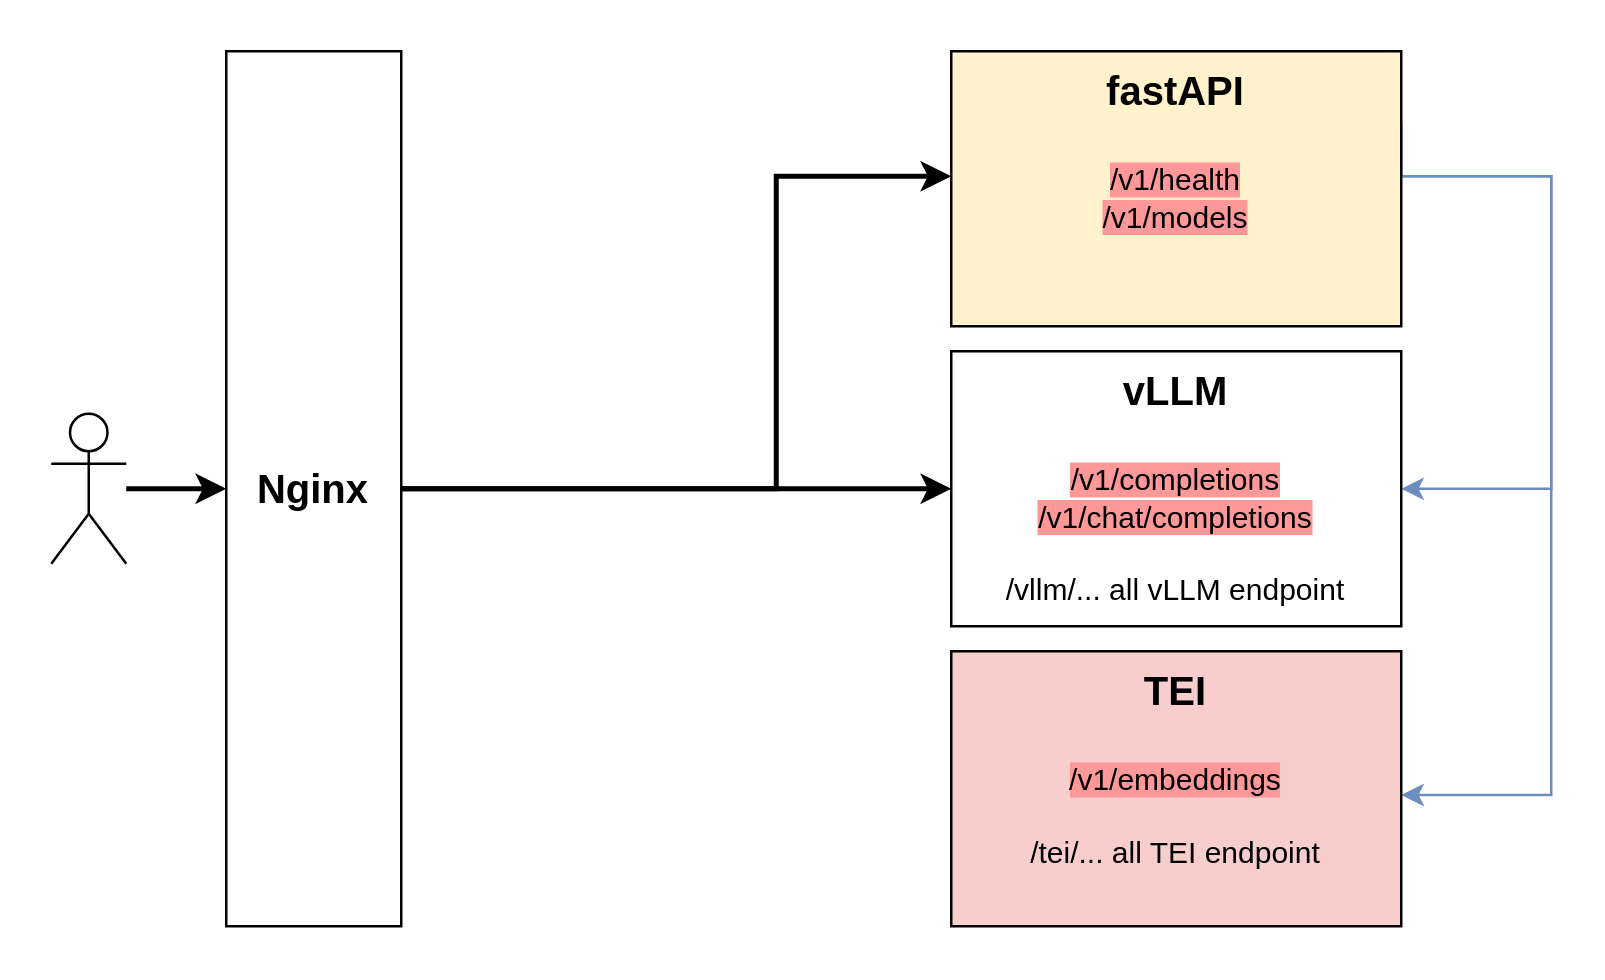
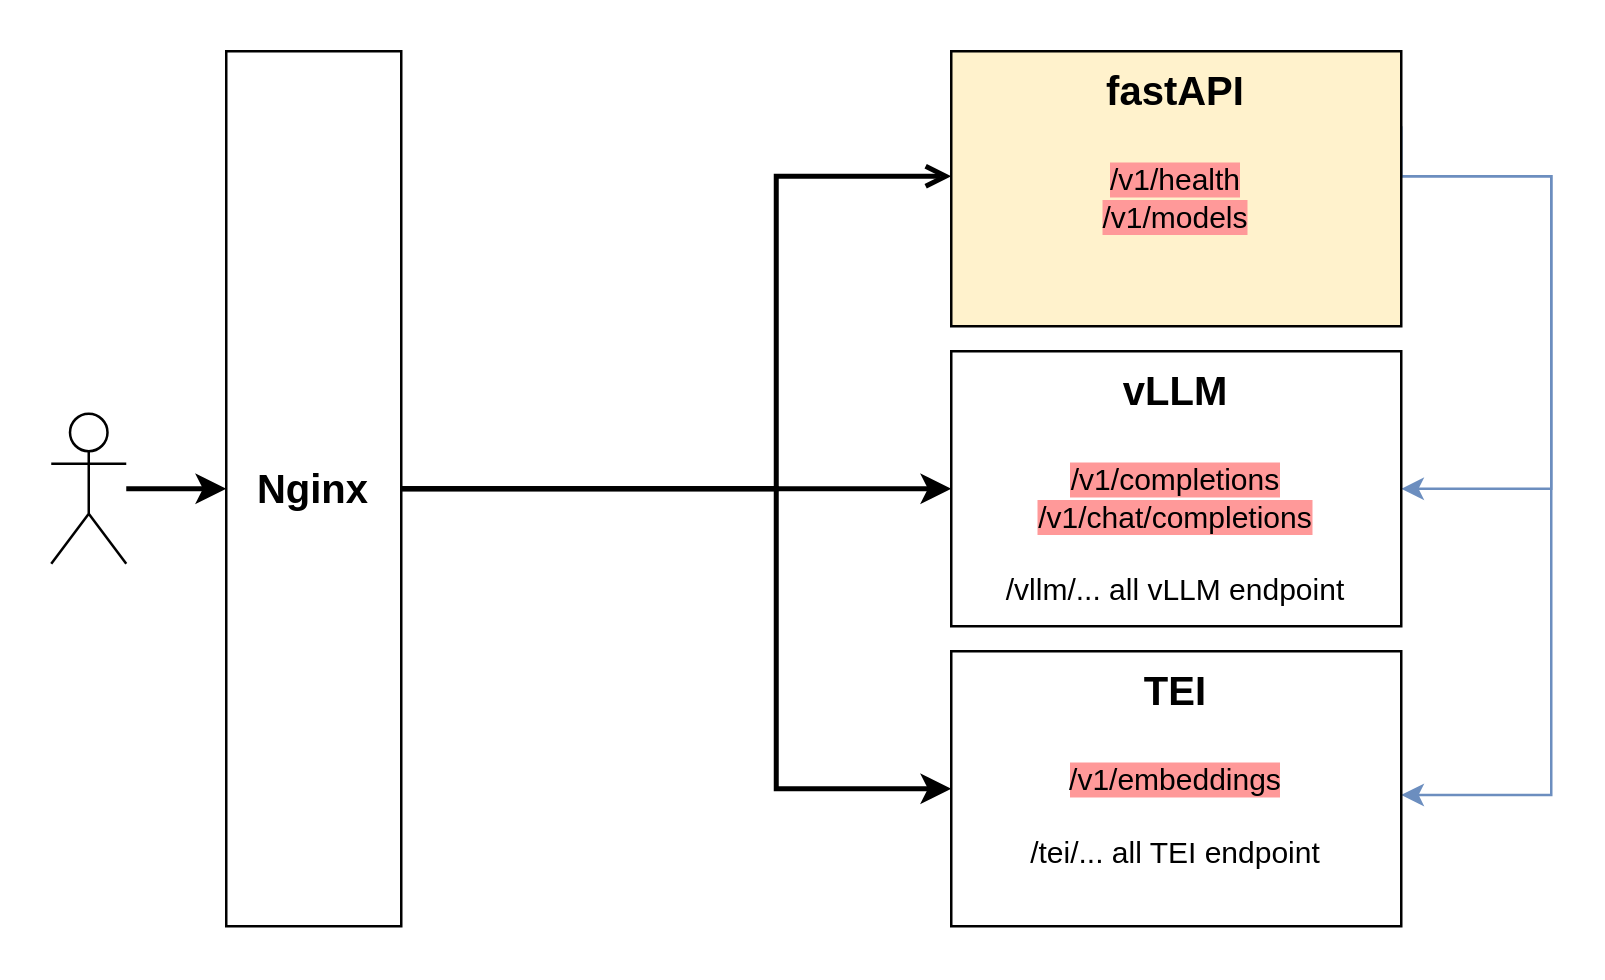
- <mxCell id="2" style="edgeStyle=orthogonalEdgeStyle;rounded=0;orthogonalLoop=1;jettySize=auto;html=1;strokeWidth=2;" edge="1" parent="1" source="5" target="8"><mxGeometry relative="1" as="geometry"><mxPoint x="510" y="120" as="targetPoint" /><Array as="points"><mxPoint x="310" y="195" /><mxPoint x="310" y="70" /></Array></mxGeometry></mxCell>
+ <mxCell id="2" style="edgeStyle=orthogonalEdgeStyle;rounded=0;orthogonalLoop=1;jettySize=auto;html=1;strokeWidth=2;endArrow=open;" edge="1" parent="1" source="5" target="8"><mxGeometry relative="1" as="geometry"><mxPoint x="510" y="120" as="targetPoint" /><Array as="points"><mxPoint x="310" y="195" /><mxPoint x="310" y="70" /></Array></mxGeometry></mxCell>
+ <mxCell id="4" style="edgeStyle=orthogonalEdgeStyle;rounded=0;orthogonalLoop=1;jettySize=auto;html=1;exitX=1;exitY=0.5;exitDx=0;exitDy=0;entryX=0;entryY=0.5;entryDx=0;entryDy=0;strokeWidth=2;" edge="1" parent="1" source="5" target="10"><mxGeometry relative="1" as="geometry"><Array as="points"><mxPoint x="310" y="195" /><mxPoint x="310" y="315" /></Array></mxGeometry></mxCell>
- <mxCell id="10" value="&lt;b&gt;&lt;font style=&quot;font-size: 16px;&quot;&gt;TEI&lt;/font&gt;&lt;/b&gt;&lt;div&gt;&lt;b&gt;&lt;font style=&quot;font-size: 16px;&quot;&gt;&lt;br&gt;&lt;/font&gt;&lt;/b&gt;&lt;/div&gt;&lt;div&gt;&lt;font style=&quot;font-size: 12px; background-color: rgb(255, 153, 153);&quot;&gt;/v1/embeddings&lt;/font&gt;&lt;/div&gt;&lt;div&gt;&lt;font style=&quot;font-size: 12px;&quot;&gt;&lt;br&gt;&lt;/font&gt;&lt;/div&gt;&lt;div&gt;/tei/... all TEI endpoint&lt;/div&gt;" style="rounded=0;whiteSpace=wrap;html=1;verticalAlign=top;fillColor=#f8cecc;" vertex="1" parent="1"><mxGeometry x="380" y="260" width="180" height="110" as="geometry" /></mxCell>
+ <mxCell id="10" value="&lt;b&gt;&lt;font style=&quot;font-size: 16px;&quot;&gt;TEI&lt;/font&gt;&lt;/b&gt;&lt;div&gt;&lt;b&gt;&lt;font style=&quot;font-size: 16px;&quot;&gt;&lt;br&gt;&lt;/font&gt;&lt;/b&gt;&lt;/div&gt;&lt;div&gt;&lt;font style=&quot;font-size: 12px; background-color: rgb(255, 153, 153);&quot;&gt;/v1/embeddings&lt;/font&gt;&lt;/div&gt;&lt;div&gt;&lt;font style=&quot;font-size: 12px;&quot;&gt;&lt;br&gt;&lt;/font&gt;&lt;/div&gt;&lt;div&gt;/tei/... all TEI endpoint&lt;/div&gt;" style="rounded=0;whiteSpace=wrap;html=1;verticalAlign=top;" vertex="1" parent="1"><mxGeometry x="380" y="260" width="180" height="110" as="geometry" /></mxCell>
